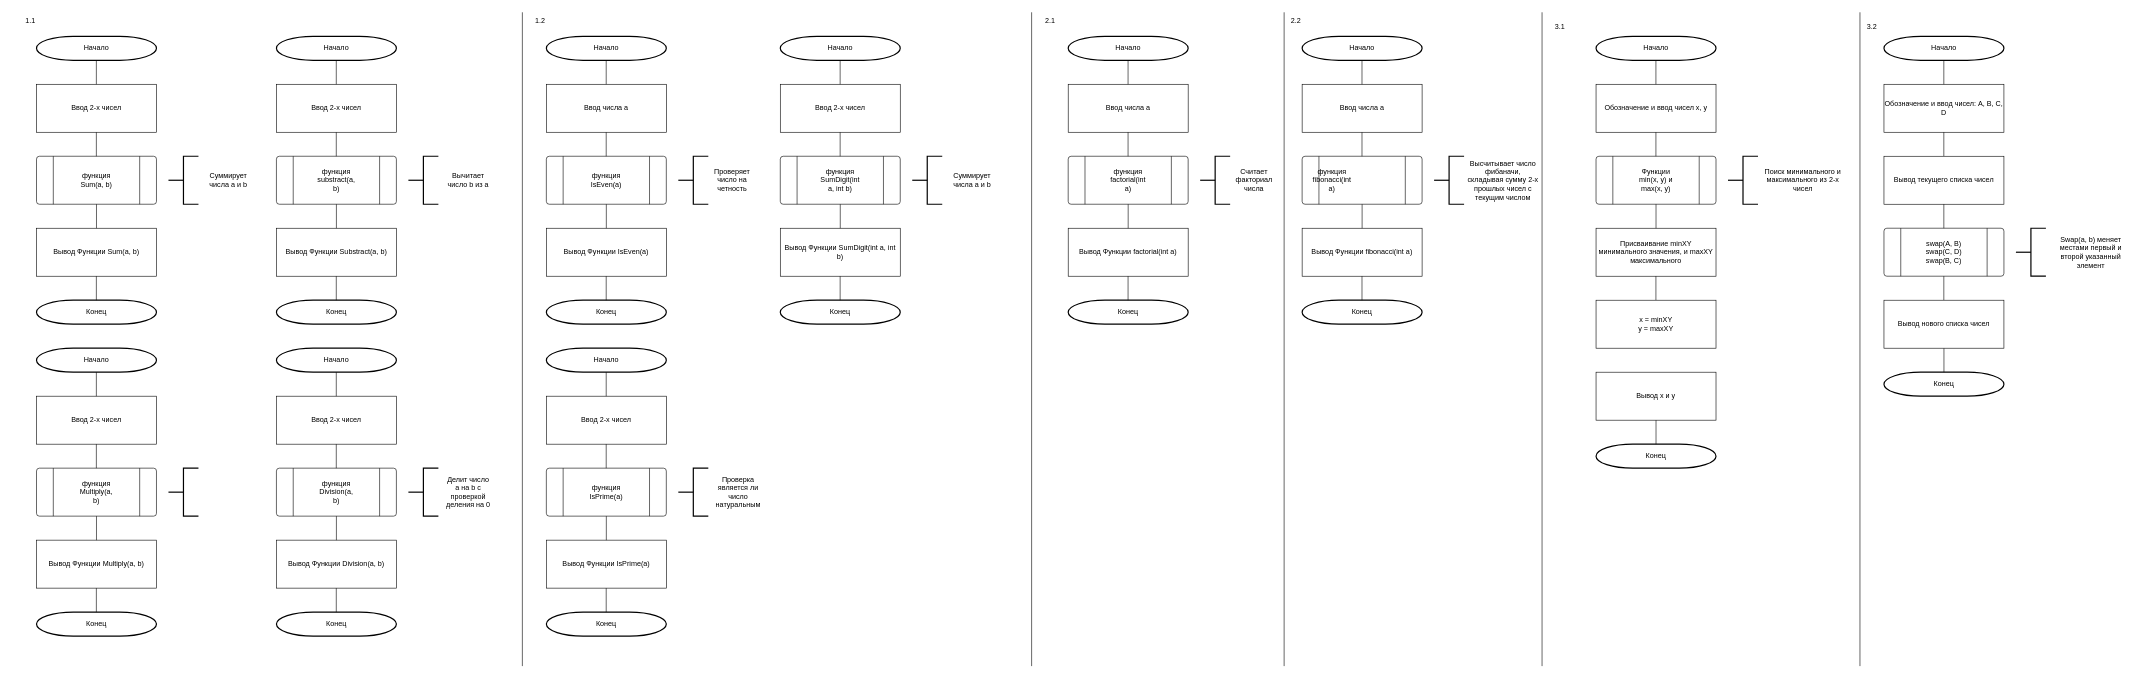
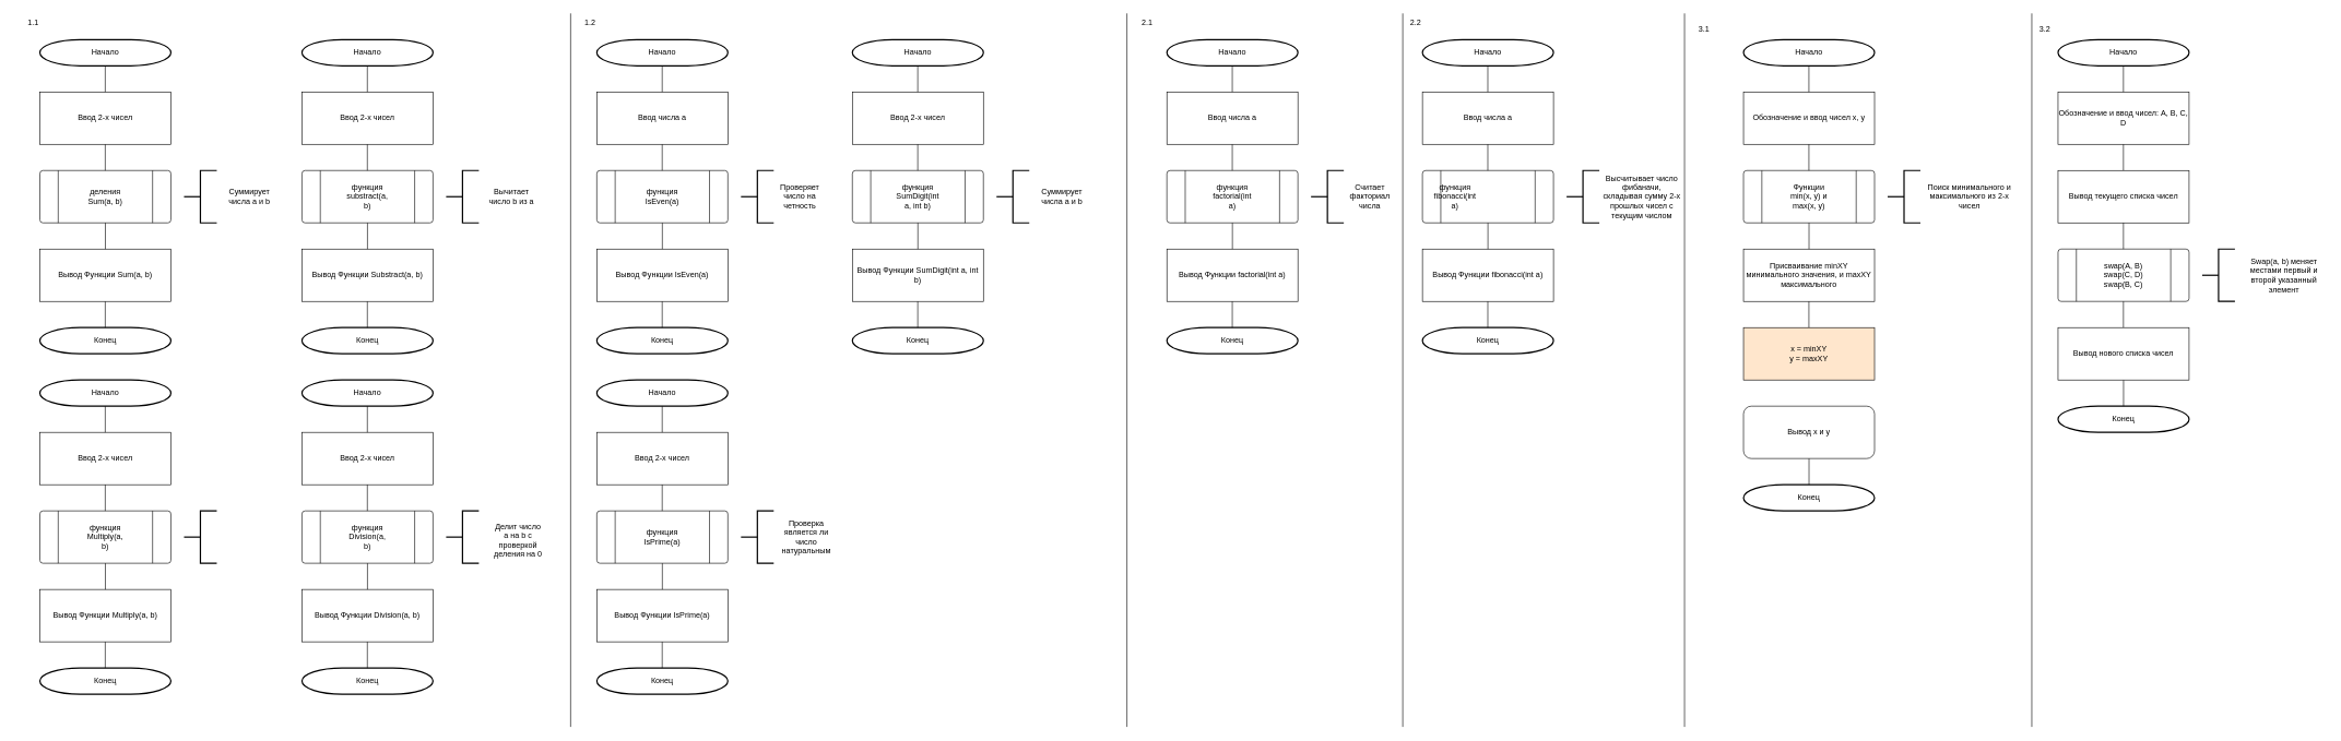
- <mxCell id="7" value="функция Sum(a, b)" style="text;html=1;whiteSpace=wrap;strokeColor=none;fillColor=none;align=center;verticalAlign=middle;rounded=0;" vertex="1" parent="1"><mxGeometry x="130" y="285" width="60" height="30" as="geometry" /></mxCell>
+ <mxCell id="7" value="деления Sum(a, b)" style="text;html=1;whiteSpace=wrap;strokeColor=none;fillColor=none;align=center;verticalAlign=middle;rounded=0;" vertex="1" parent="1"><mxGeometry x="130" y="285" width="60" height="30" as="geometry" /></mxCell>
- <mxCell id="140" value="x = minXY&lt;br&gt;y = maxXY" style="rounded=0;whiteSpace=wrap;html=1;" vertex="1" parent="1"><mxGeometry x="2660" y="500" width="200" height="80" as="geometry" /></mxCell>
+ <mxCell id="140" value="x = minXY&lt;br&gt;y = maxXY" style="rounded=0;whiteSpace=wrap;html=1;fillColor=#ffe6cc;" vertex="1" parent="1"><mxGeometry x="2660" y="500" width="200" height="80" as="geometry" /></mxCell>
- <mxCell id="141" value="Вывод x и y" style="rounded=0;whiteSpace=wrap;html=1;" vertex="1" parent="1"><mxGeometry x="2660" y="620" width="200" height="80" as="geometry" /></mxCell>
+ <mxCell id="141" value="Вывод x и y" style="whiteSpace=wrap;html=1;rounded=1;" vertex="1" parent="1"><mxGeometry x="2660" y="620" width="200" height="80" as="geometry" /></mxCell>
- <mxCell id="48" value="Делит число a на b с проверкой деления на 0" style="text;html=1;whiteSpace=wrap;strokeColor=none;fillColor=none;align=center;verticalAlign=middle;rounded=0;" vertex="1" parent="1"><mxGeometry x="740" y="805" width="80" height="30" as="geometry" /></mxCell>
+ <mxCell id="48" value="Делит число a на b с проверкой деления на 0" style="text;html=1;whiteSpace=wrap;strokeColor=none;fillColor=none;align=center;verticalAlign=middle;rounded=0;" vertex="1" parent="1"><mxGeometry x="750" y="810" width="80" height="30" as="geometry" /></mxCell>
